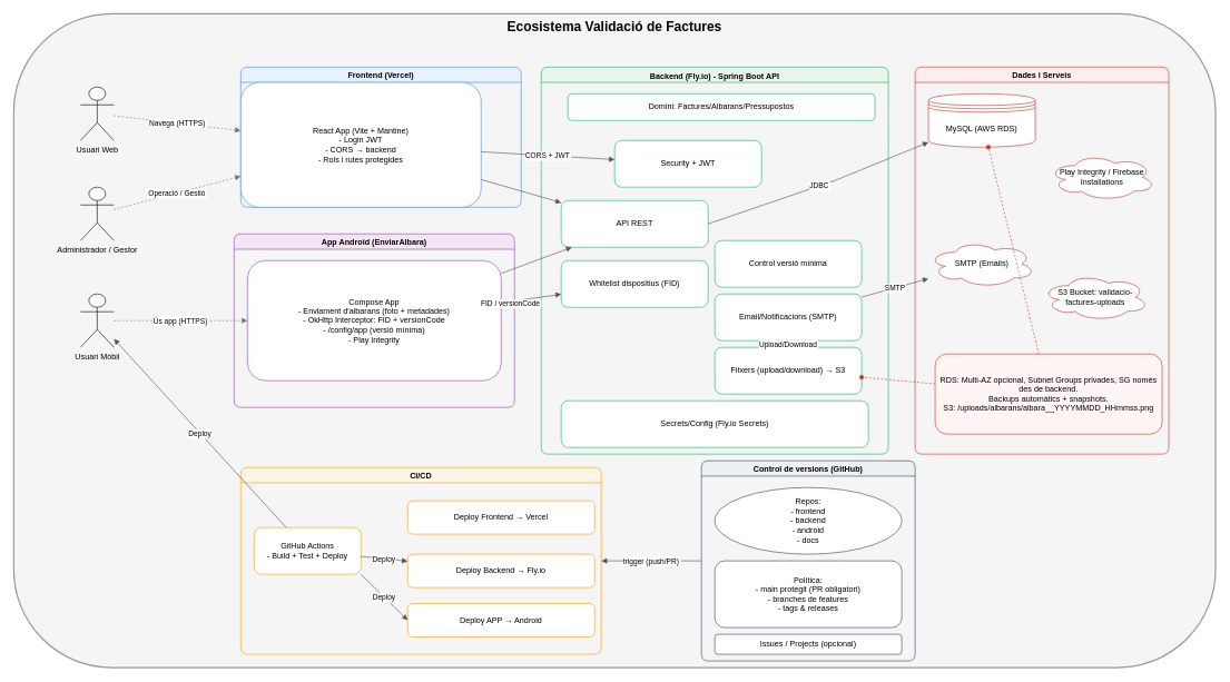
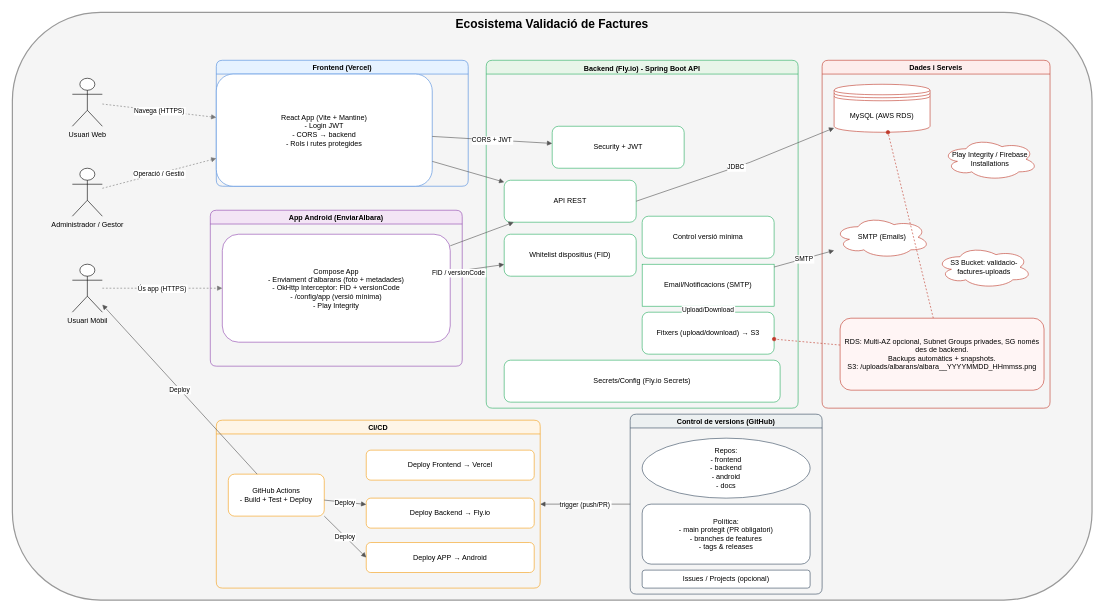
- <mxCell id="11" value="Domini: Factures/Albarans/Pressupostos" style="rounded=1;whiteSpace=wrap;html=1;strokeColor=#27AE60;fillColor=#FFFFFF;" parent="7" vertex="1"><mxGeometry x="40" y="40" width="460" height="40" as="geometry" /></mxCell>
- <mxCell id="13" value="Email/Notificacions (SMTP)" style="rounded=1;whiteSpace=wrap;html=1;strokeColor=#27AE60;fillColor=#FFFFFF;" parent="7" vertex="1"><mxGeometry x="260" y="340" width="220" height="70" as="geometry" /></mxCell>
+ <mxCell id="13" value="Email/Notificacions (SMTP)" style="whiteSpace=wrap;html=1;strokeColor=#27AE60;fillColor=#FFFFFF;rounded=0;" parent="7" vertex="1"><mxGeometry x="260" y="340" width="220" height="70" as="geometry" /></mxCell>
